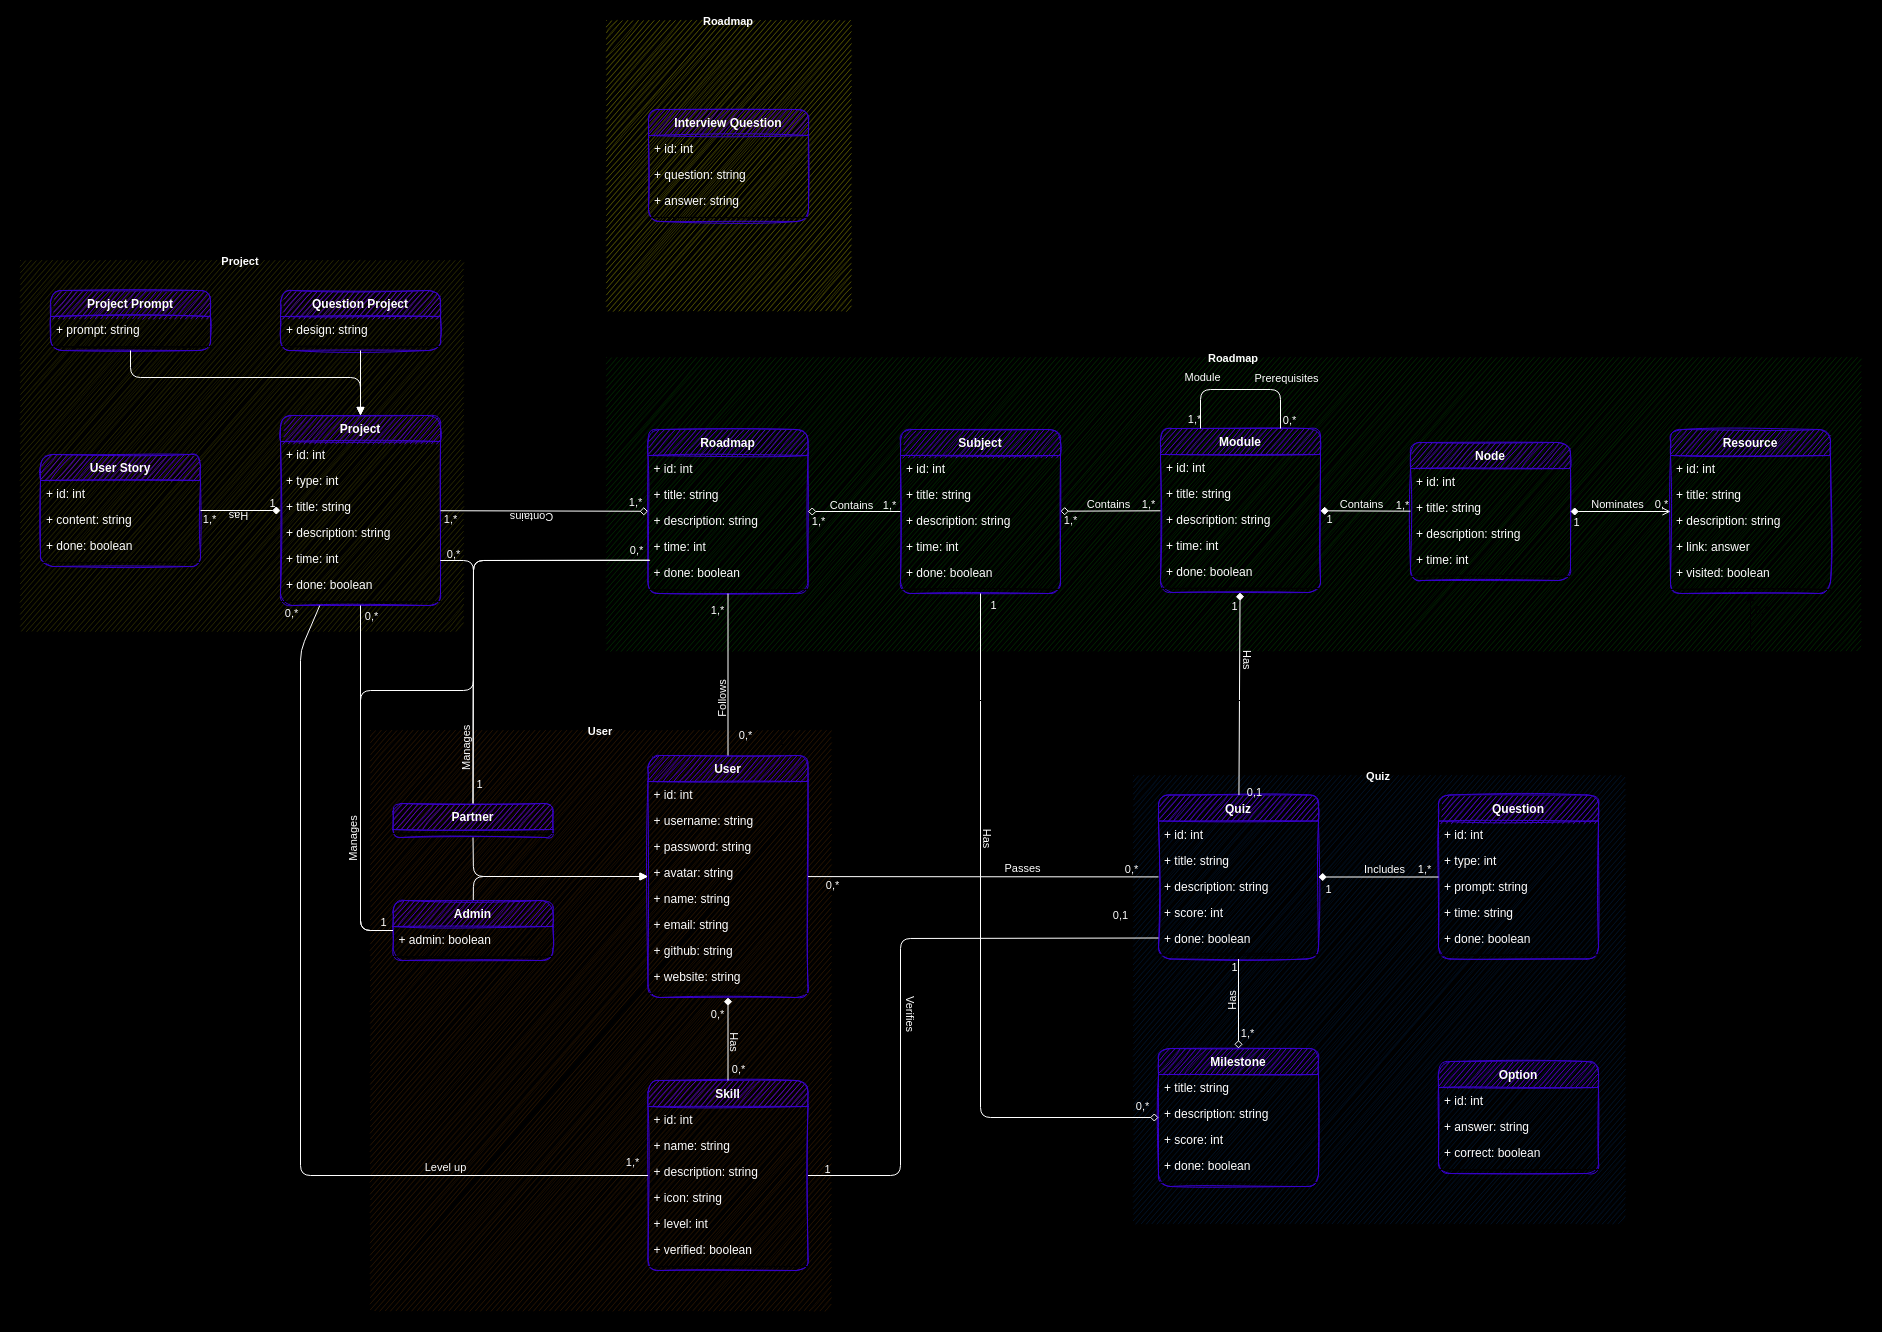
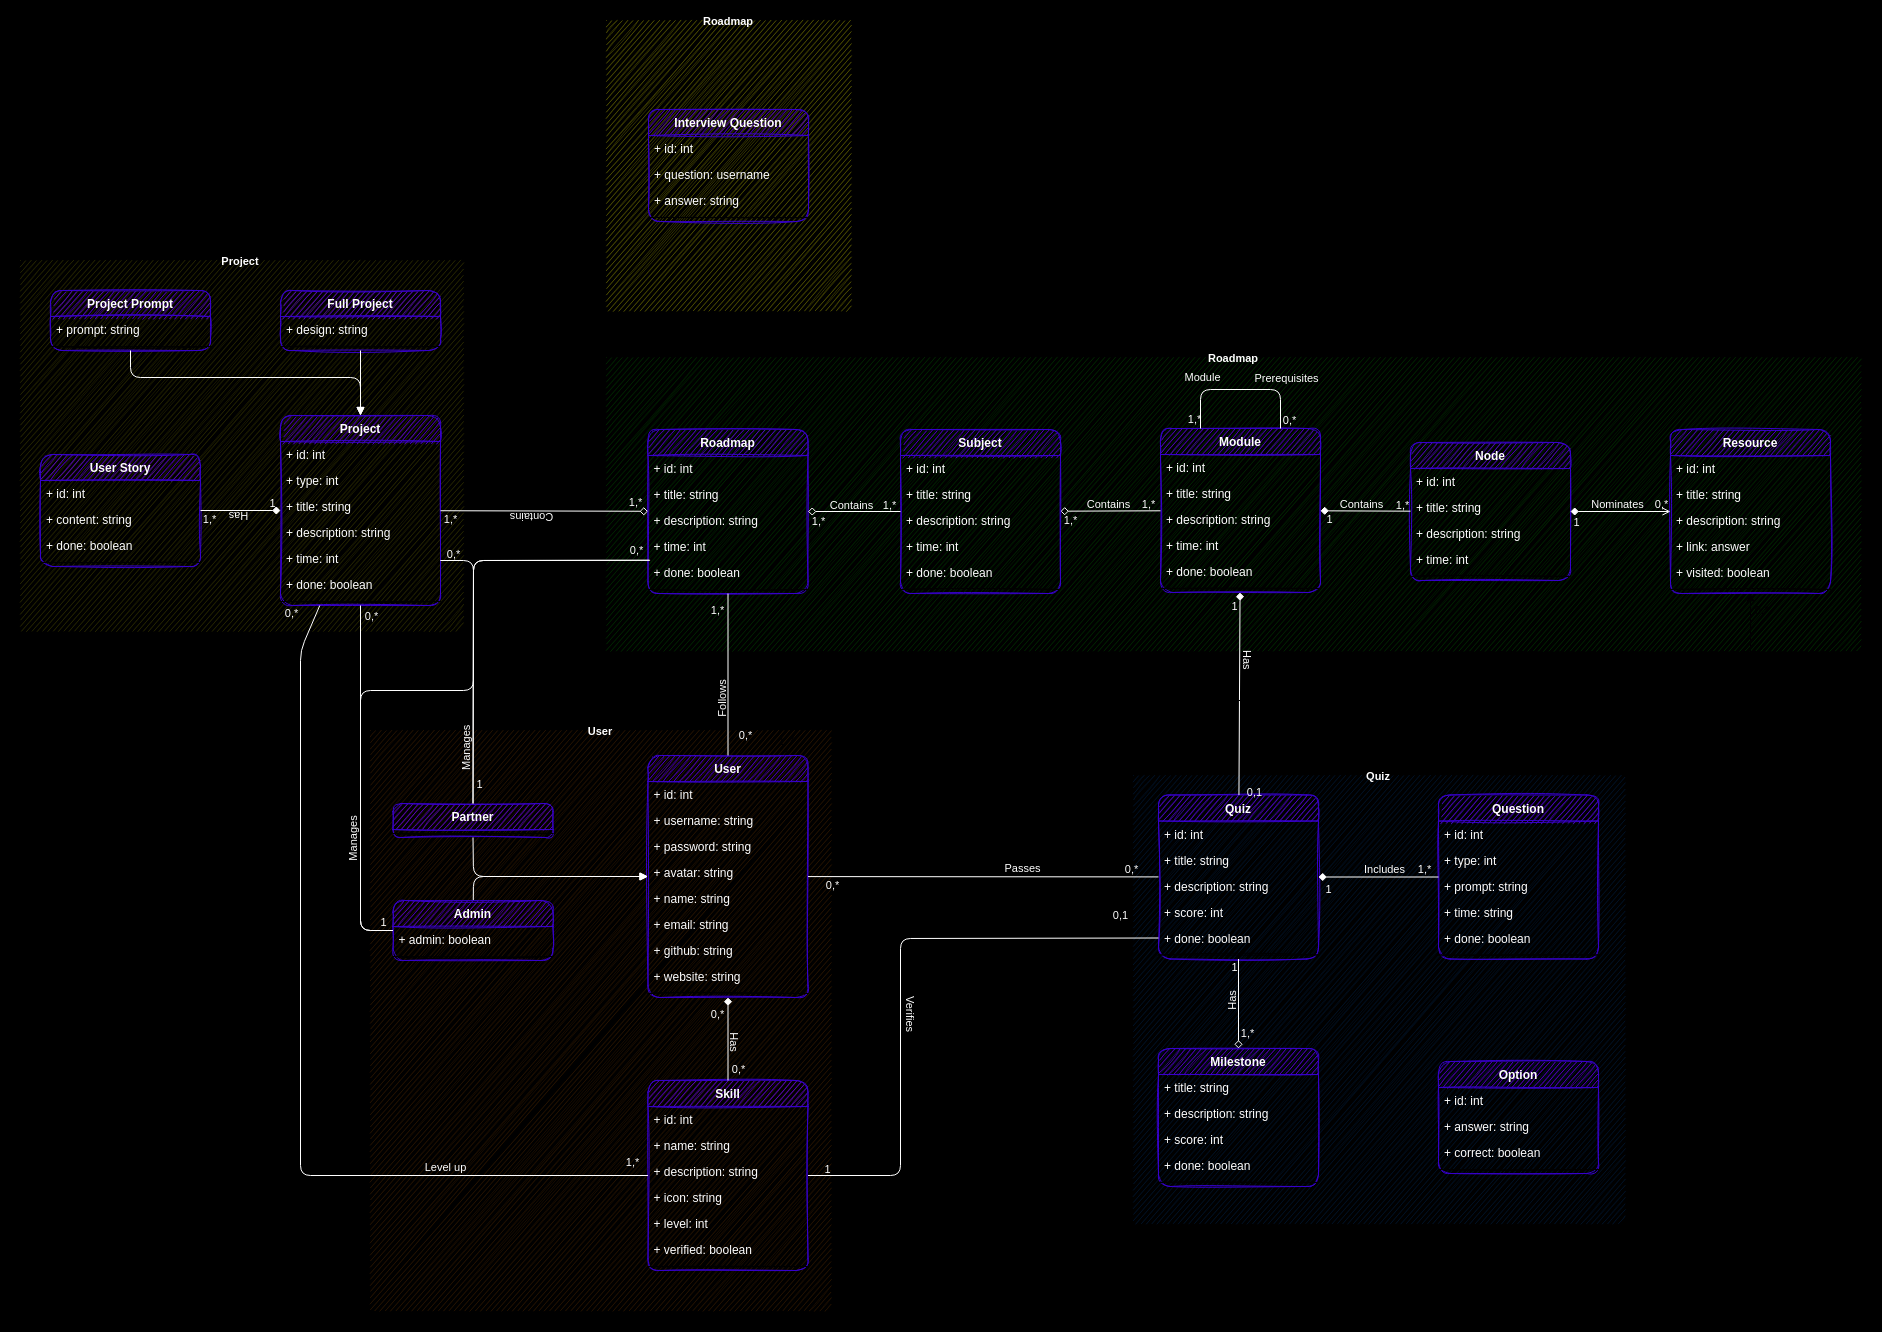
- <mxCell id="194" value="+ question: string" style="text;strokeColor=none;fillColor=none;align=left;verticalAlign=top;spacingLeft=4;spacingRight=4;overflow=hidden;rotatable=0;points=[[0,0.5],[1,0.5]];portConstraint=eastwest;fontColor=#FFFFFF;rounded=1;sketch=1;labelBorderColor=none;" parent="192" vertex="1"><mxGeometry y="52" width="160" height="26" as="geometry" /></mxCell>
+ <mxCell id="194" value="+ question: username" style="text;strokeColor=none;fillColor=none;align=left;verticalAlign=top;spacingLeft=4;spacingRight=4;overflow=hidden;rotatable=0;points=[[0,0.5],[1,0.5]];portConstraint=eastwest;fontColor=#FFFFFF;rounded=1;sketch=1;labelBorderColor=none;" parent="192" vertex="1"><mxGeometry y="52" width="160" height="26" as="geometry" /></mxCell>
- <mxCell id="131" value="Question Project" style="swimlane;fontStyle=1;align=center;verticalAlign=top;childLayout=stackLayout;horizontal=1;startSize=26;horizontalStack=0;resizeParent=1;resizeParentMax=0;resizeLast=0;collapsible=1;marginBottom=0;fillColor=#6a00ff;fontColor=#FFFFFF;rounded=1;sketch=1;labelBorderColor=none;strokeColor=#3700CC;" parent="122" vertex="1"><mxGeometry x="260" y="30" width="160" height="60" as="geometry" /></mxCell>
+ <mxCell id="131" value="Full Project" style="swimlane;fontStyle=1;align=center;verticalAlign=top;childLayout=stackLayout;horizontal=1;startSize=26;horizontalStack=0;resizeParent=1;resizeParentMax=0;resizeLast=0;collapsible=1;marginBottom=0;fillColor=#6a00ff;fontColor=#FFFFFF;rounded=1;sketch=1;labelBorderColor=none;strokeColor=#3700CC;" parent="122" vertex="1"><mxGeometry x="260" y="30" width="160" height="60" as="geometry" /></mxCell>
- <mxCell id="180" style="edgeStyle=none;html=1;endArrow=diamond;endFill=0;strokeColor=#FFFFFF;fontColor=#FFFFFF;" parent="1" source="77" target="112" edge="1"><mxGeometry relative="1" as="geometry"><mxPoint x="780" y="600" as="sourcePoint" /><Array as="points"><mxPoint x="980" y="1117" /></Array></mxGeometry></mxCell>
- <mxCell id="181" value="1" style="edgeLabel;html=1;align=center;verticalAlign=middle;resizable=0;points=[];labelBackgroundColor=none;fontColor=#FFFFFF;" parent="180" vertex="1" connectable="0"><mxGeometry x="-0.973" relative="1" as="geometry"><mxPoint x="12" y="2" as="offset" /></mxGeometry></mxCell>
- <mxCell id="182" value="0,*" style="edgeLabel;html=1;align=center;verticalAlign=middle;resizable=0;points=[];labelBackgroundColor=none;fontColor=#FFFFFF;" parent="180" vertex="1" connectable="0"><mxGeometry x="0.952" y="1" relative="1" as="geometry"><mxPoint y="-11" as="offset" /></mxGeometry></mxCell>
- <mxCell id="183" value="Has" style="edgeLabel;html=1;align=center;verticalAlign=middle;resizable=0;points=[];rotation=90;labelBackgroundColor=none;fontColor=#FFFFFF;" parent="180" vertex="1" connectable="0"><mxGeometry x="-0.302" y="5" relative="1" as="geometry"><mxPoint x="3" y="-1" as="offset" /></mxGeometry></mxCell>
